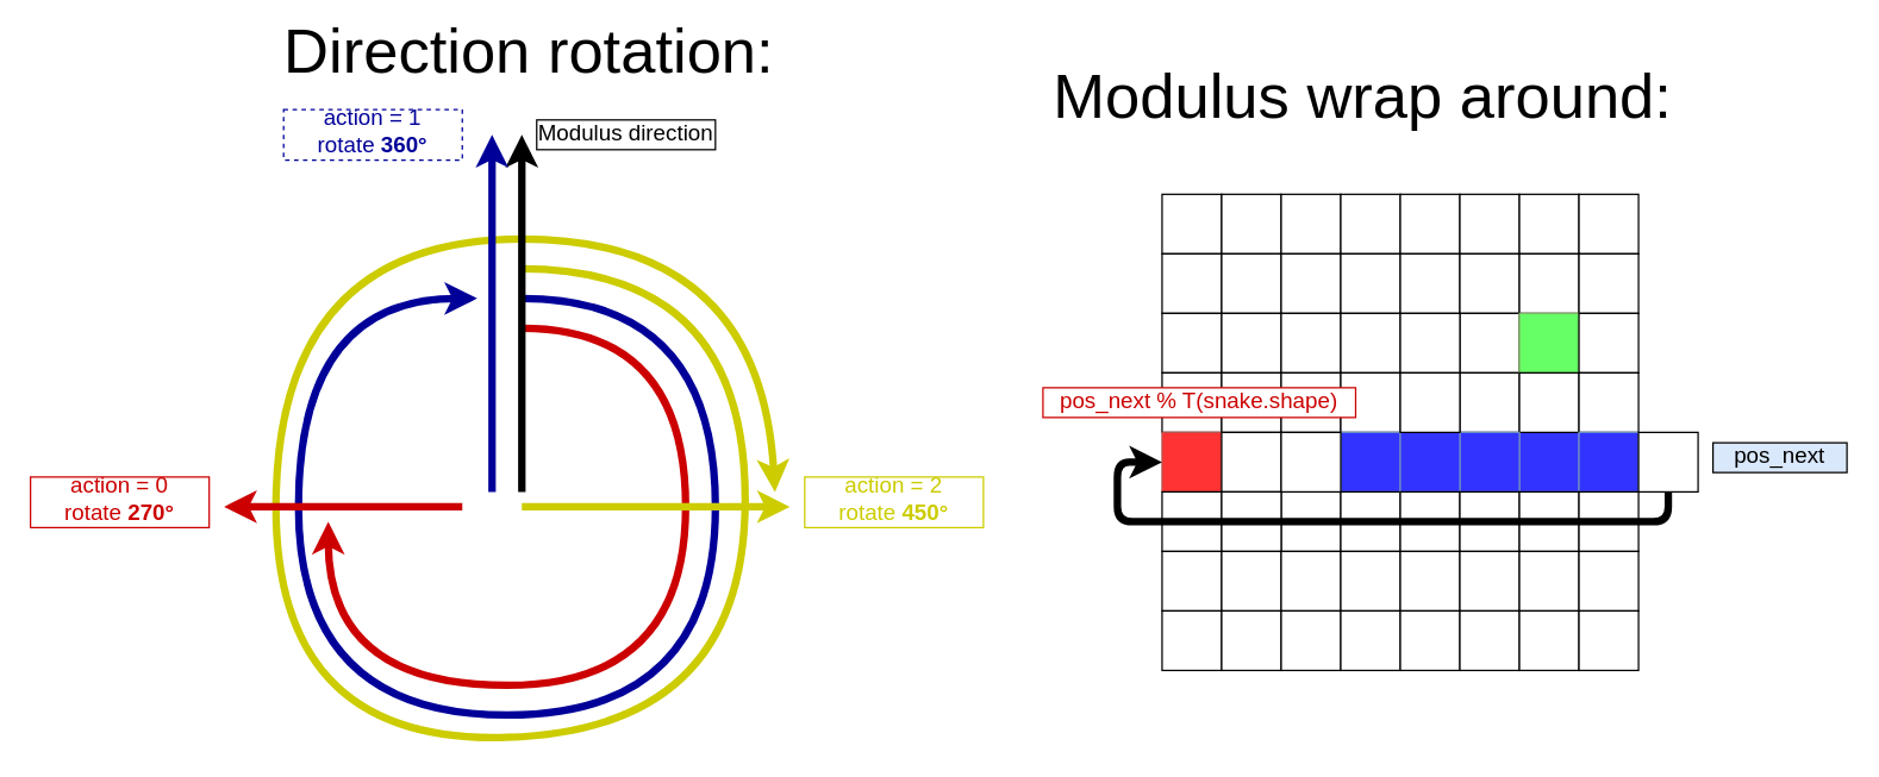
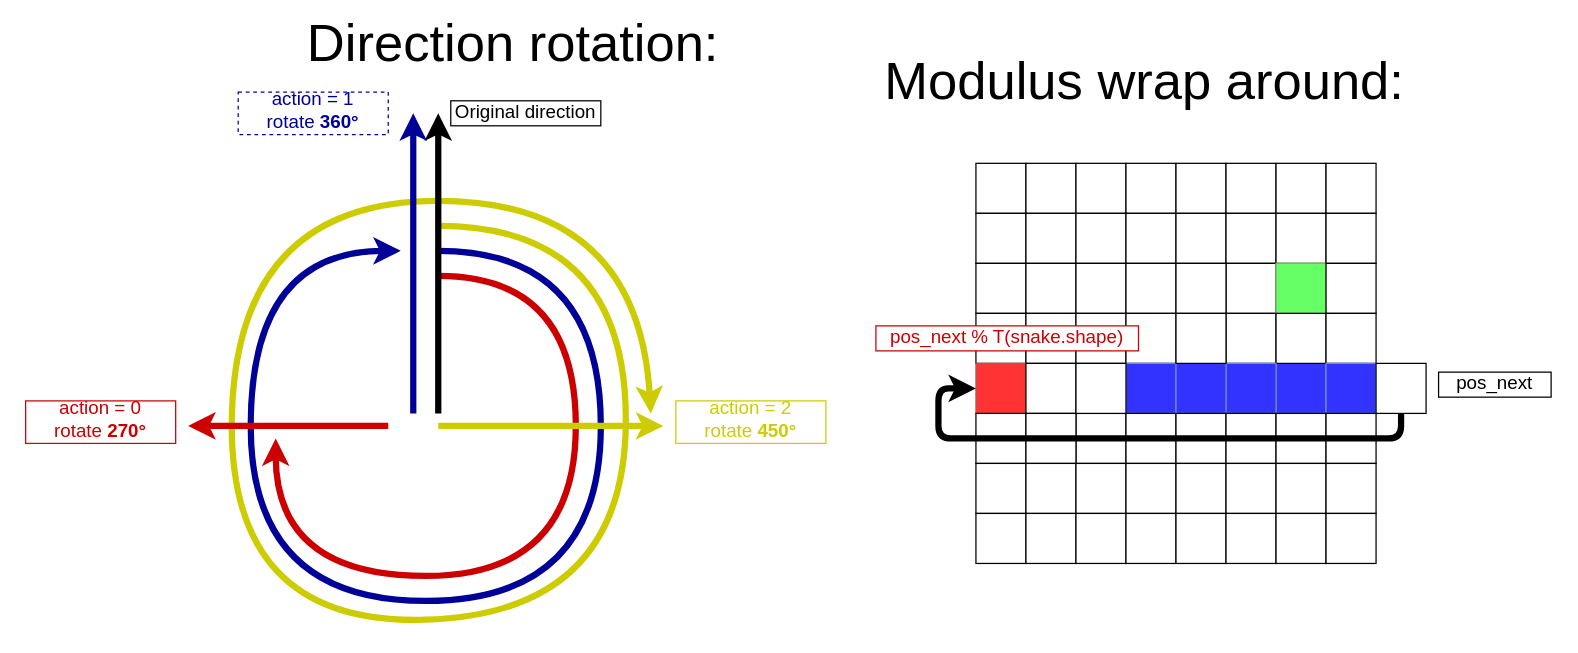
- <mxCell id="81" value="Direction rotation:" style="text;html=1;strokeColor=none;fillColor=none;align=center;verticalAlign=middle;whiteSpace=wrap;rounded=0;fontSize=42;fontColor=#000000;" vertex="1" parent="1"><mxGeometry x="130" y="20" width="450" height="30" as="geometry" /></mxCell>
+ <mxCell id="81" value="Direction rotation:" style="text;html=1;strokeColor=none;fillColor=none;align=center;verticalAlign=middle;whiteSpace=wrap;rounded=0;fontSize=42;fontColor=#000000;" vertex="1" parent="1"><mxGeometry x="185" y="20" width="450" height="30" as="geometry" /></mxCell>
- <mxCell id="9" value="Modulus direction" style="rounded=0;whiteSpace=wrap;html=1;fontSize=15;fontColor=#000000;strokeColor=default;strokeWidth=1;spacingBottom=5;" vertex="1" parent="1"><mxGeometry x="360" y="80" width="120" height="20" as="geometry" /></mxCell>
+ <mxCell id="9" value="Original direction" style="rounded=0;whiteSpace=wrap;html=1;fontSize=15;fontColor=#000000;strokeColor=default;strokeWidth=1;spacingBottom=5;" vertex="1" parent="1"><mxGeometry x="360" y="80" width="120" height="20" as="geometry" /></mxCell>
- <mxCell id="79" value="pos_next" style="rounded=0;whiteSpace=wrap;html=1;fontSize=15;fontColor=#000000;strokeColor=default;strokeWidth=1;spacingBottom=5;fillColor=#dae8fc;" vertex="1" parent="1"><mxGeometry x="1150" y="297" width="90" height="20" as="geometry" /></mxCell>
+ <mxCell id="79" value="pos_next" style="rounded=0;whiteSpace=wrap;html=1;fontSize=15;fontColor=#000000;strokeColor=default;strokeWidth=1;spacingBottom=5;" vertex="1" parent="1"><mxGeometry x="1150" y="297" width="90" height="20" as="geometry" /></mxCell>
